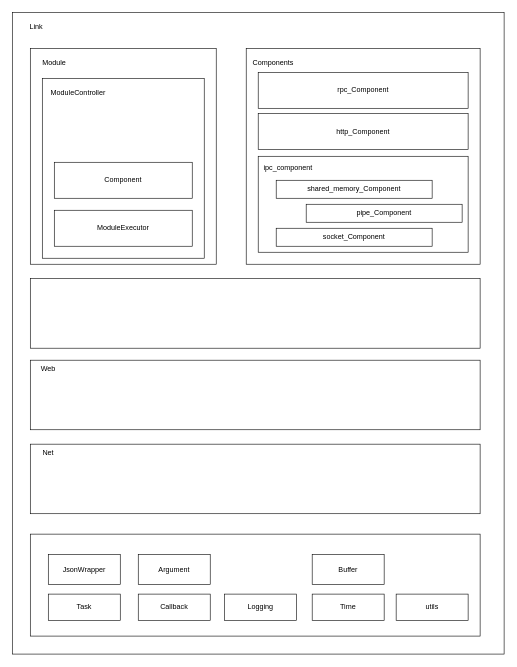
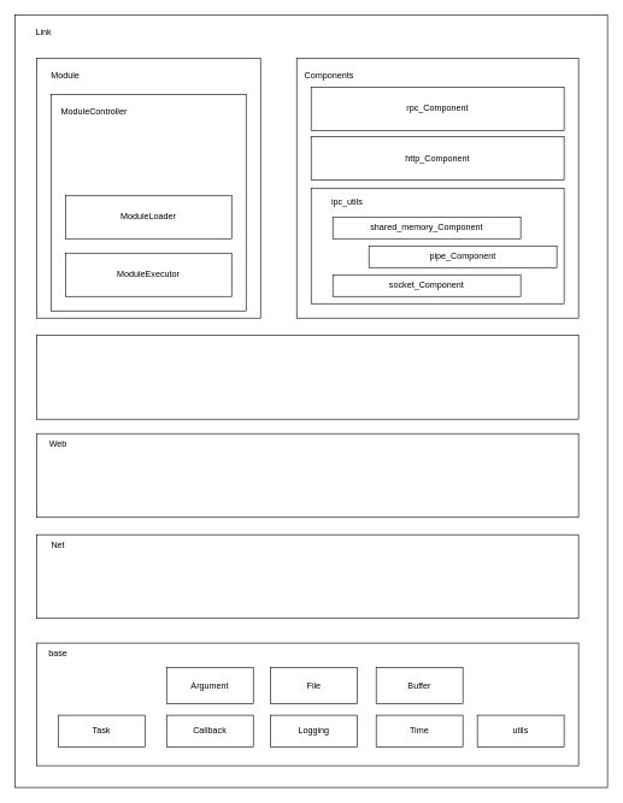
- <mxCell id="16" value="ipc_component" style="text;html=1;strokeColor=none;fillColor=none;align=center;verticalAlign=middle;whiteSpace=wrap;rounded=0;" parent="1" vertex="1"><mxGeometry x="450" y="265" width="60" height="30" as="geometry" /></mxCell>
+ <mxCell id="16" value="ipc_utils" style="text;html=1;strokeColor=none;fillColor=none;align=center;verticalAlign=middle;whiteSpace=wrap;rounded=0;" parent="1" vertex="1"><mxGeometry x="450" y="265" width="60" height="30" as="geometry" /></mxCell>
- <mxCell id="9" value="Component" style="rounded=0;whiteSpace=wrap;html=1;" parent="1" vertex="1"><mxGeometry x="90" y="270" width="230" height="60" as="geometry" /></mxCell>
+ <mxCell id="9" value="ModuleLoader" style="rounded=0;whiteSpace=wrap;html=1;" parent="1" vertex="1"><mxGeometry x="90" y="270" width="230" height="60" as="geometry" /></mxCell>
+ <mxCell id="19" value="base" style="text;html=1;strokeColor=none;fillColor=none;align=center;verticalAlign=middle;whiteSpace=wrap;rounded=0;" parent="1" vertex="1"><mxGeometry x="50" y="890" width="60" height="30" as="geometry" /></mxCell>
- <mxCell id="21" value="JsonWrapper" style="rounded=0;whiteSpace=wrap;html=1;" parent="1" vertex="1"><mxGeometry x="80" y="924" width="120" height="50" as="geometry" /></mxCell>
+ <mxCell id="27" value="File" style="rounded=0;whiteSpace=wrap;html=1;" parent="1" vertex="1"><mxGeometry x="374" y="924" width="120" height="50" as="geometry" /></mxCell>
